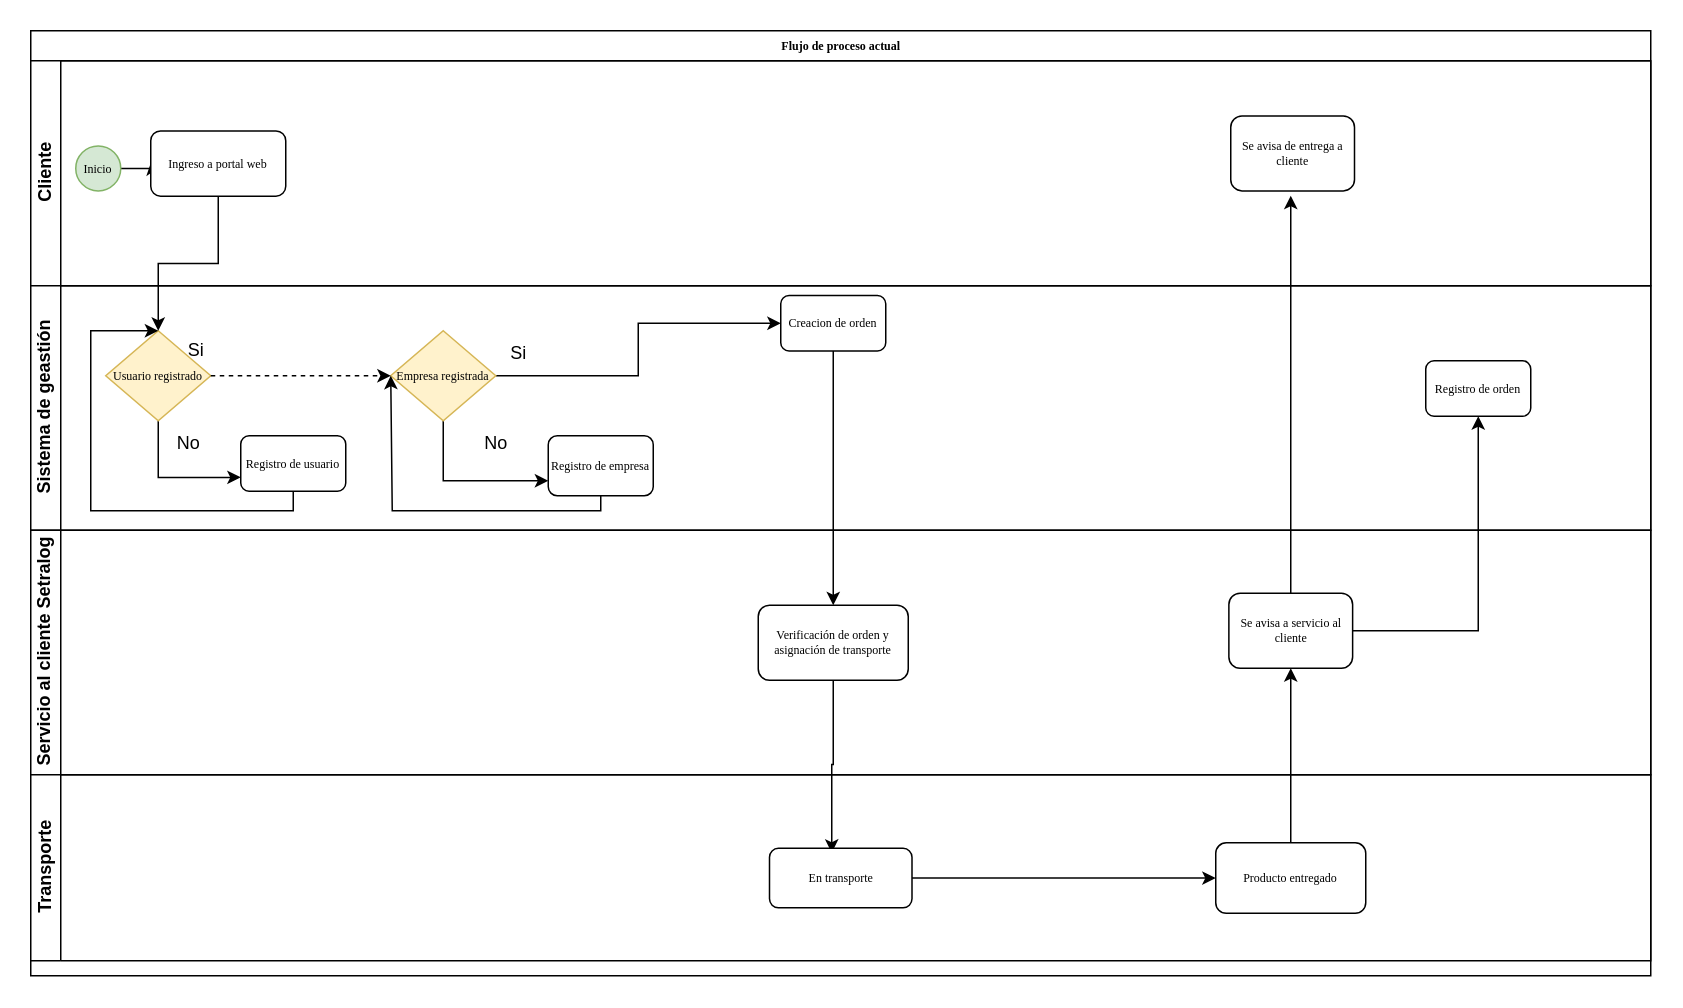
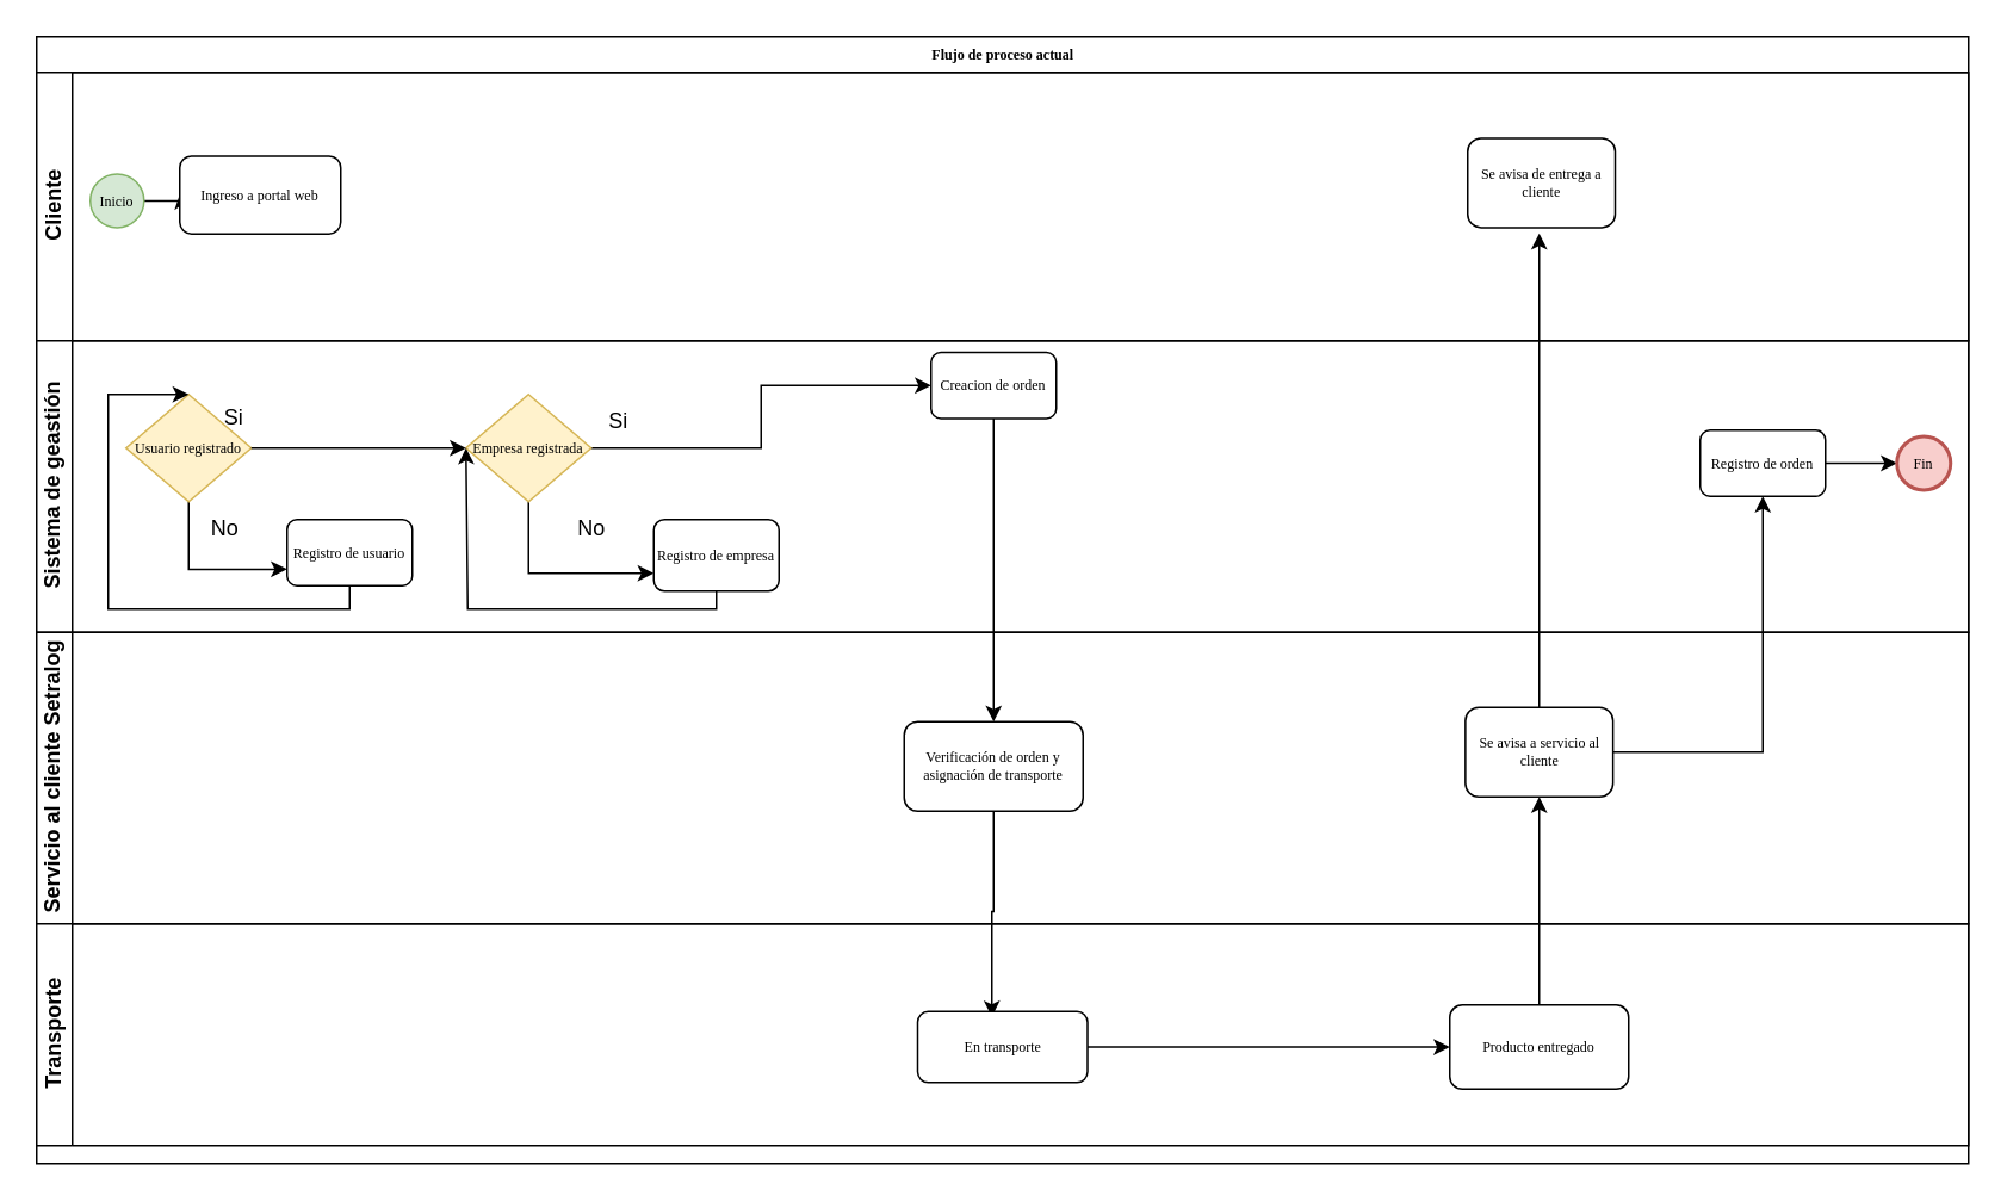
- <mxCell id="30" style="edgeStyle=orthogonalEdgeStyle;rounded=0;orthogonalLoop=1;jettySize=auto;html=1;exitX=0.5;exitY=1;exitDx=0;exitDy=0;entryX=0.5;entryY=0;entryDx=0;entryDy=0;entryPerimeter=0;" edge="1" parent="2" source="6" target="10"><mxGeometry relative="1" as="geometry" /></mxCell>
- <mxCell id="16" style="edgeStyle=orthogonalEdgeStyle;rounded=0;orthogonalLoop=1;jettySize=auto;html=1;entryX=0;entryY=0.5;entryDx=0;entryDy=0;entryPerimeter=0;dashed=1;" edge="1" parent="8" source="10" target="14"><mxGeometry relative="1" as="geometry" /></mxCell>
+ <mxCell id="16" style="edgeStyle=orthogonalEdgeStyle;rounded=0;orthogonalLoop=1;jettySize=auto;html=1;entryX=0;entryY=0.5;entryDx=0;entryDy=0;entryPerimeter=0;" edge="1" parent="8" source="10" target="14"><mxGeometry relative="1" as="geometry" /></mxCell>
+ <mxCell id="22" style="edgeStyle=orthogonalEdgeStyle;rounded=0;orthogonalLoop=1;jettySize=auto;html=1;entryX=0;entryY=0.5;entryDx=0;entryDy=0;" edge="1" parent="8" source="23" target="24"><mxGeometry relative="1" as="geometry" /></mxCell>
+ <mxCell id="24" value="Fin" style="ellipse;whiteSpace=wrap;html=1;rounded=0;shadow=0;labelBackgroundColor=none;strokeWidth=2;fontFamily=Verdana;fontSize=8;align=center;fillColor=#f8cecc;strokeColor=#b85450;" vertex="1" parent="8"><mxGeometry x="1040" y="53.5" width="30" height="30" as="geometry" /></mxCell>
